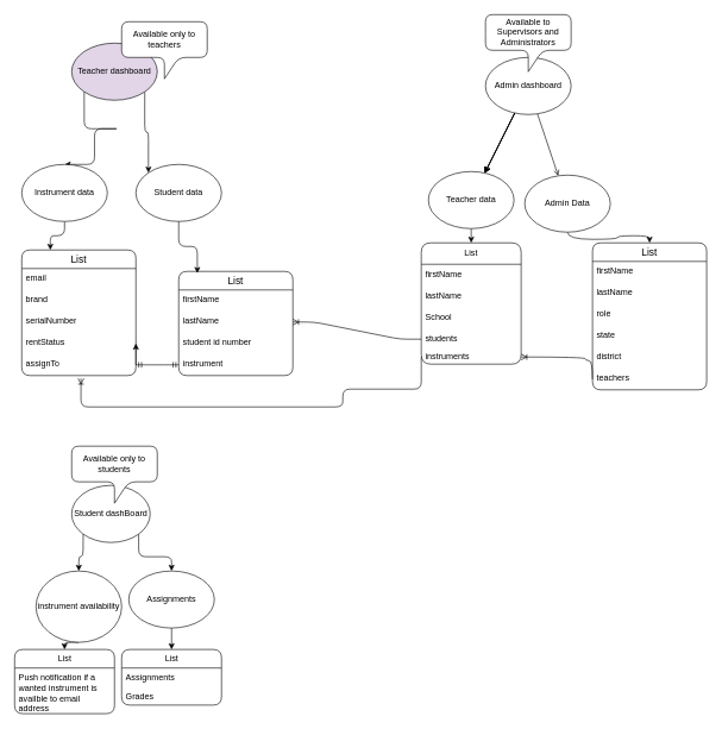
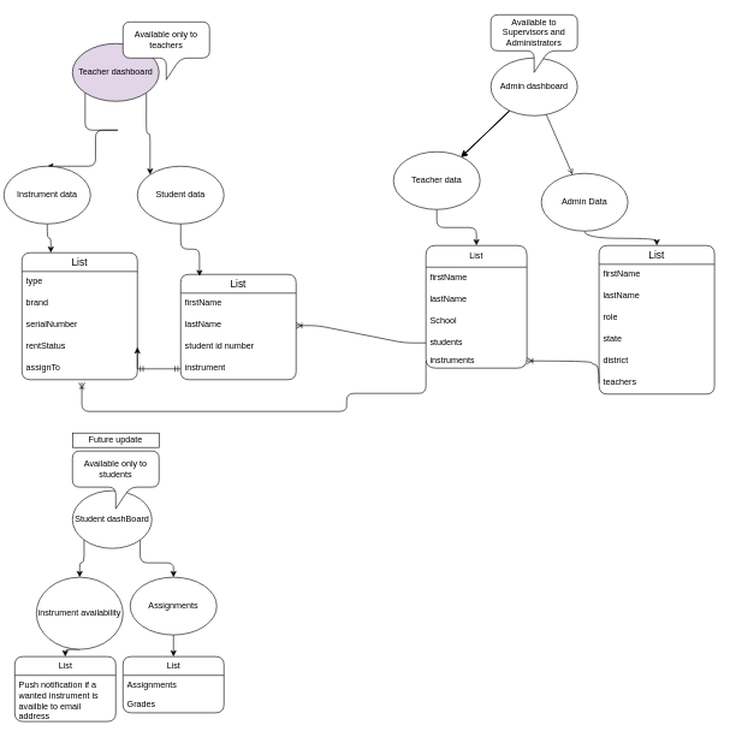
- <mxCell id="12" value="Instrument data" style="ellipse;whiteSpace=wrap;html=1;rounded=1;" parent="1" vertex="1"><mxGeometry y="230" width="120" height="80" as="geometry" x="30" /></mxCell>
+ <mxCell id="12" value="Instrument data" style="ellipse;whiteSpace=wrap;html=1;rounded=1;" parent="1" vertex="1"><mxGeometry x="5" y="230" width="120" height="80" as="geometry" /></mxCell>
- <mxCell id="47" value="Teacher data" style="ellipse;whiteSpace=wrap;html=1;rounded=1;" parent="1" vertex="1"><mxGeometry x="600" y="240" width="120" height="80" as="geometry" /></mxCell>
+ <mxCell id="47" value="Teacher data" style="ellipse;whiteSpace=wrap;html=1;rounded=1;" parent="1" vertex="1"><mxGeometry x="545" y="210" width="120" height="80" as="geometry" /></mxCell>
- <mxCell id="54" value="Admin Data" style="ellipse;whiteSpace=wrap;html=1;rounded=1;" parent="1" vertex="1"><mxGeometry x="735" y="245" width="120" height="80" as="geometry" /></mxCell>
+ <mxCell id="54" value="Admin Data" style="ellipse;whiteSpace=wrap;html=1;rounded=1;" parent="1" vertex="1"><mxGeometry x="750" y="240" width="120" height="80" as="geometry" /></mxCell>
- <mxCell id="27" value="email" style="text;strokeColor=none;fillColor=none;spacingLeft=4;spacingRight=4;overflow=hidden;rotatable=0;points=[[0,0.5],[1,0.5]];portConstraint=eastwest;fontSize=12;whiteSpace=wrap;html=1;rounded=1;" parent="26" vertex="1"><mxGeometry y="26" width="160" height="30" as="geometry" /></mxCell>
+ <mxCell id="27" value="type" style="text;strokeColor=none;fillColor=none;spacingLeft=4;spacingRight=4;overflow=hidden;rotatable=0;points=[[0,0.5],[1,0.5]];portConstraint=eastwest;fontSize=12;whiteSpace=wrap;html=1;rounded=1;" parent="26" vertex="1"><mxGeometry y="26" width="160" height="30" as="geometry" /></mxCell>
+ <mxCell id="63" value="Future update" style="rounded=0;whiteSpace=wrap;html=1;" parent="1" vertex="1"><mxGeometry x="100" y="600" width="120" height="20" as="geometry" /></mxCell>
